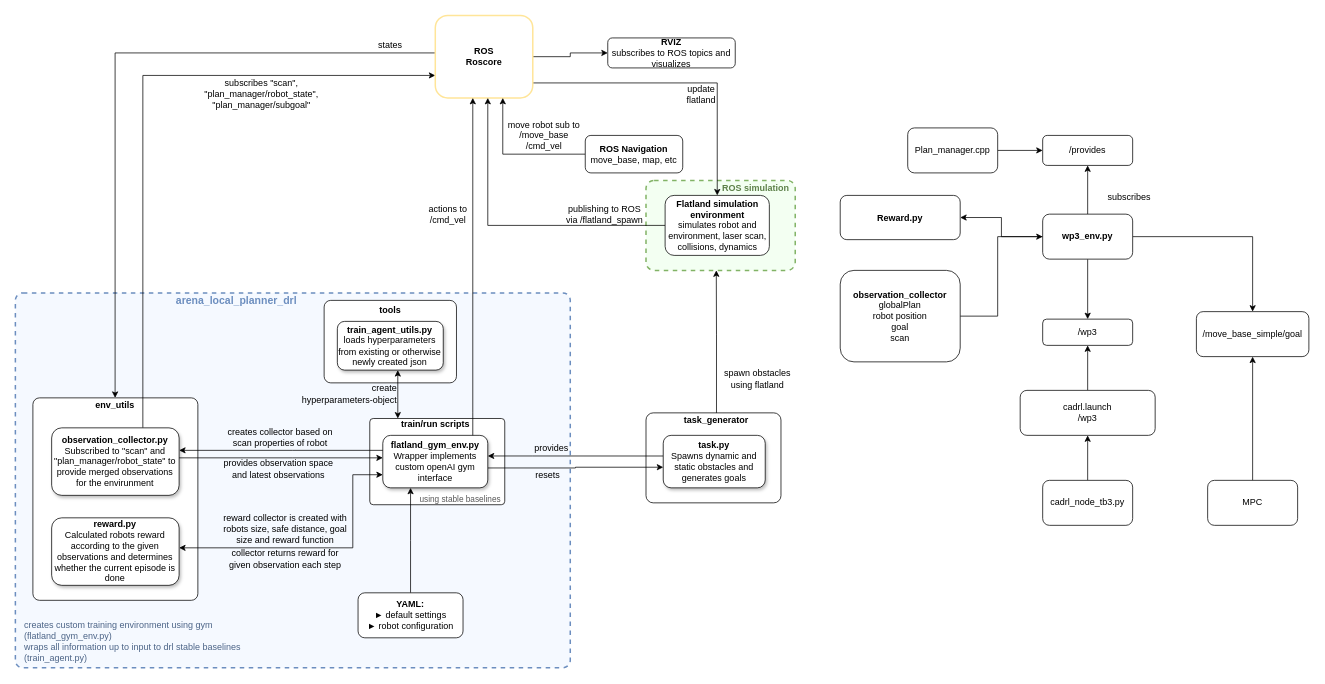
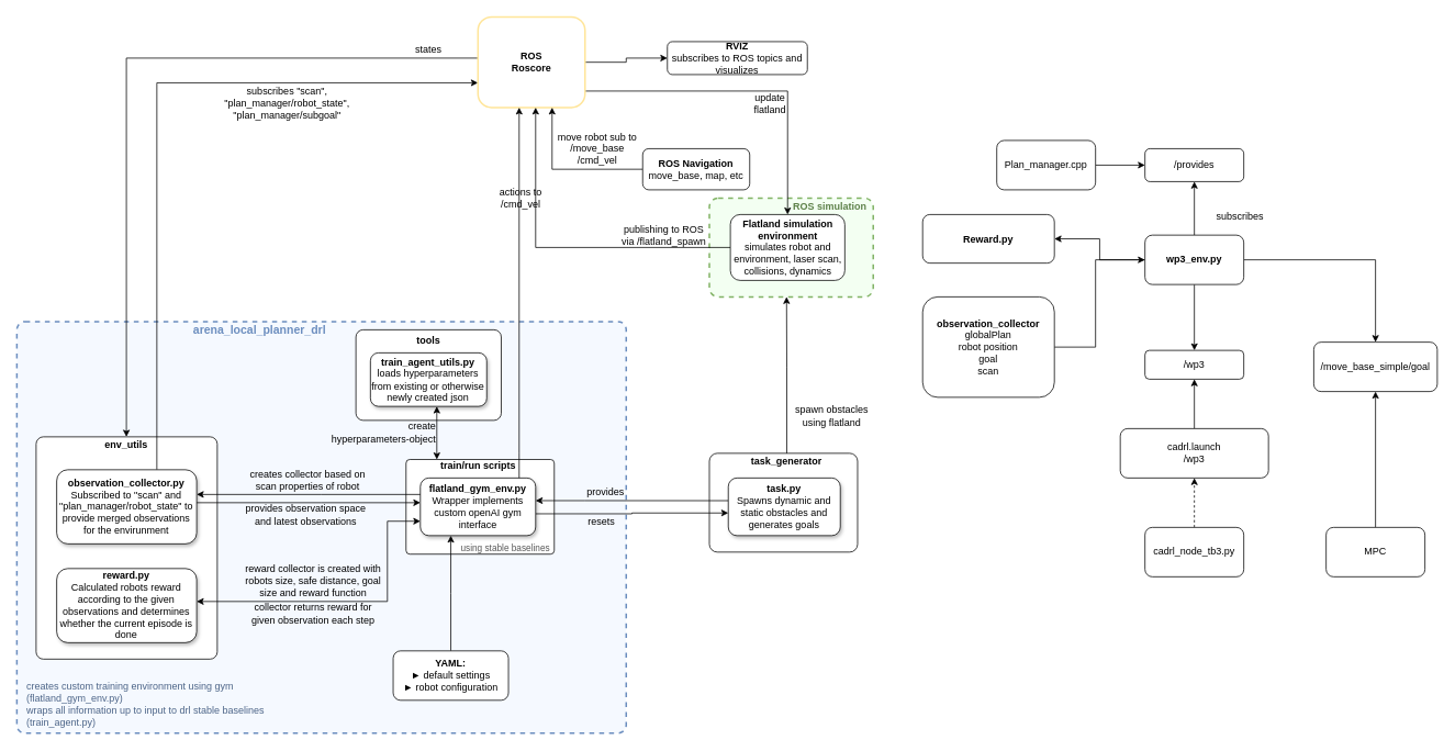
- <mxCell id="55" value="actions to /cmd_vel" style="text;html=1;strokeColor=none;fillColor=none;align=center;verticalAlign=middle;whiteSpace=wrap;rounded=0;fontColor=#000000;" vertex="1" parent="1"><mxGeometry x="567" y="270" width="60" height="30" as="geometry" /></mxCell>
+ <mxCell id="55" value="actions to /cmd_vel" style="text;html=1;strokeColor=none;fillColor=none;align=center;verticalAlign=middle;whiteSpace=wrap;rounded=0;fontColor=#000000;" vertex="1" parent="1"><mxGeometry x="602" y="225" width="60" height="30" as="geometry" /></mxCell>
- <mxCell id="13" value="" style="edgeStyle=orthogonalEdgeStyle;rounded=0;orthogonalLoop=1;jettySize=auto;html=1;" parent="1" source="16" target="15" edge="1"><mxGeometry relative="1" as="geometry" /></mxCell>
+ <mxCell id="13" value="" style="edgeStyle=orthogonalEdgeStyle;rounded=0;orthogonalLoop=1;jettySize=auto;html=1;dashed=1;" parent="1" source="16" target="15" edge="1"><mxGeometry relative="1" as="geometry" /></mxCell>
